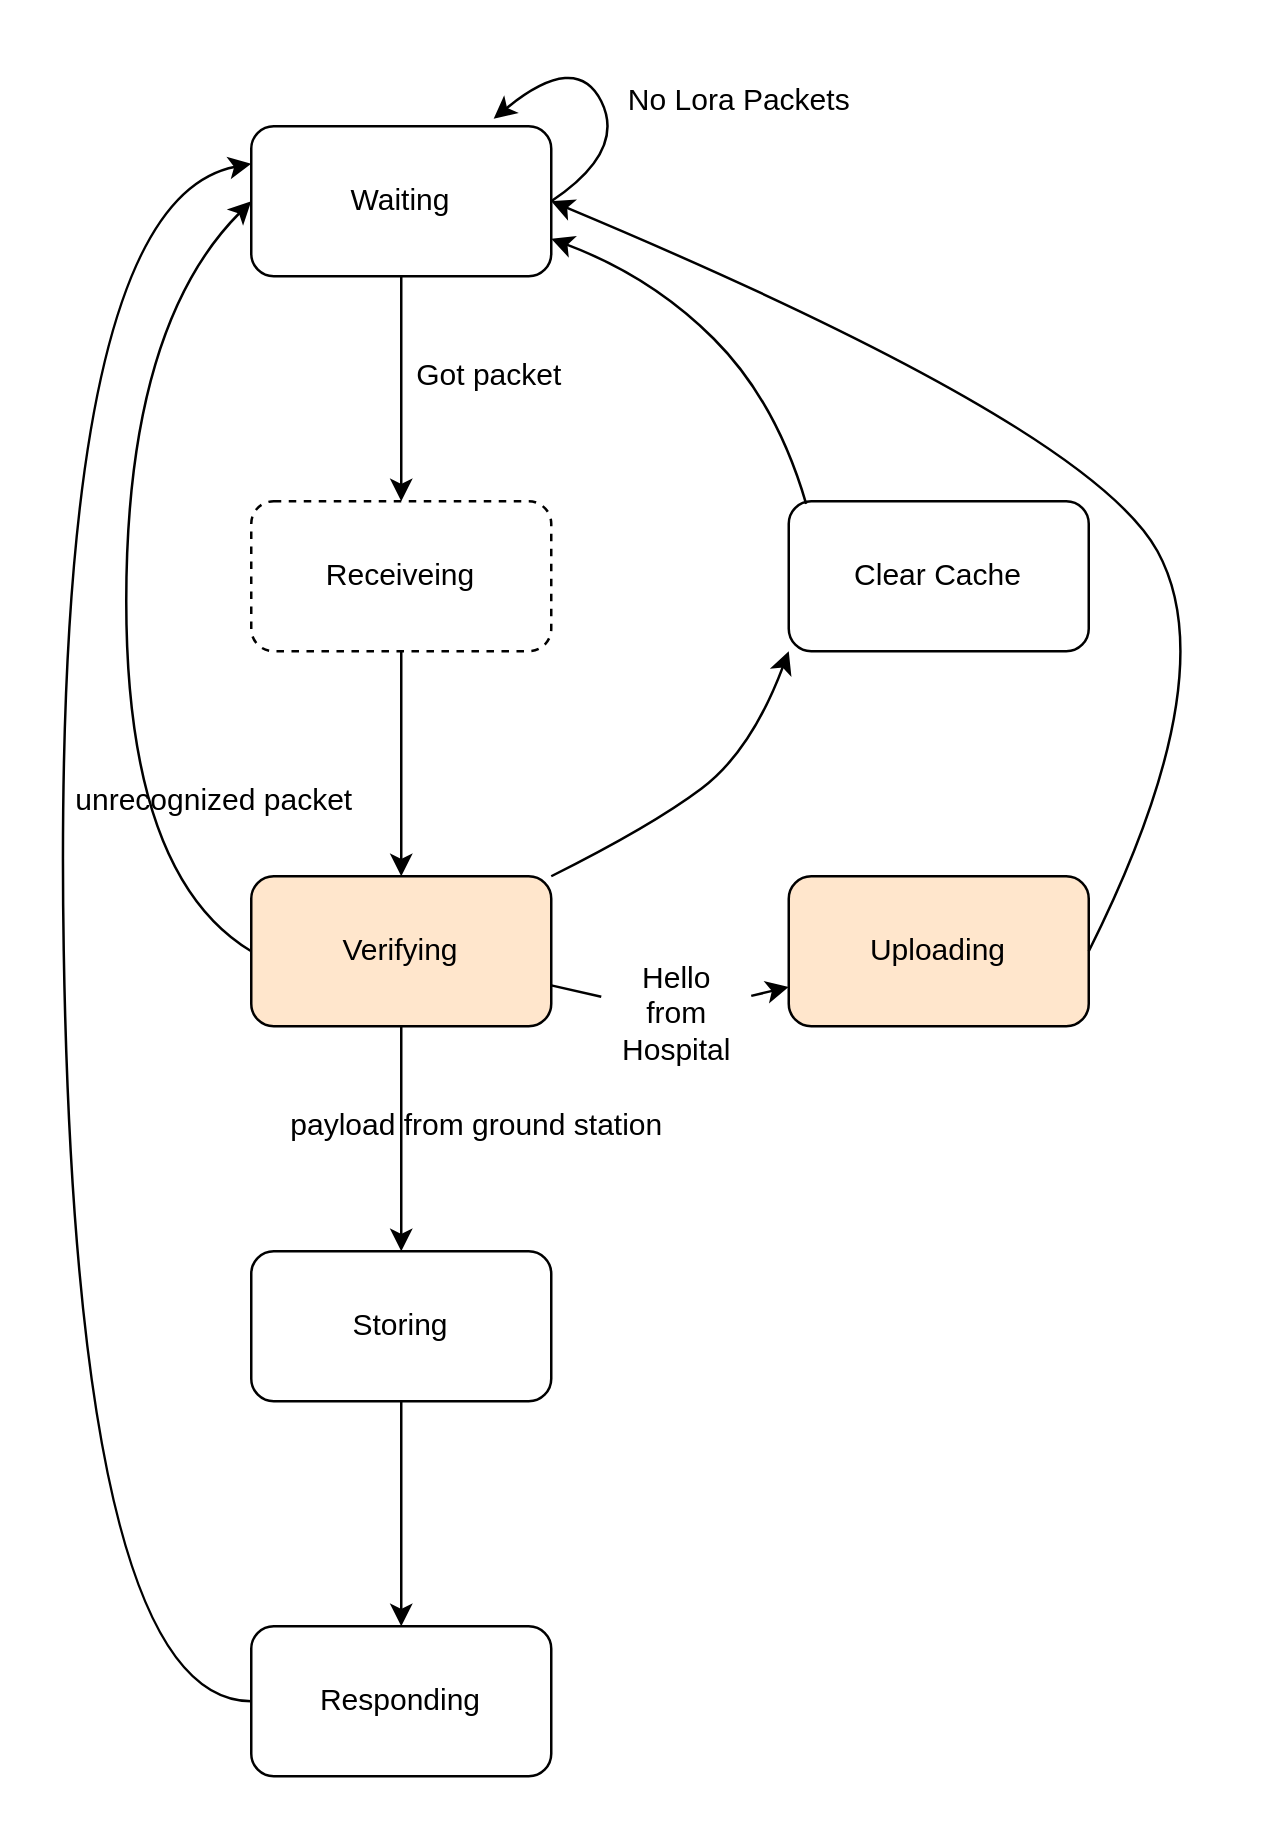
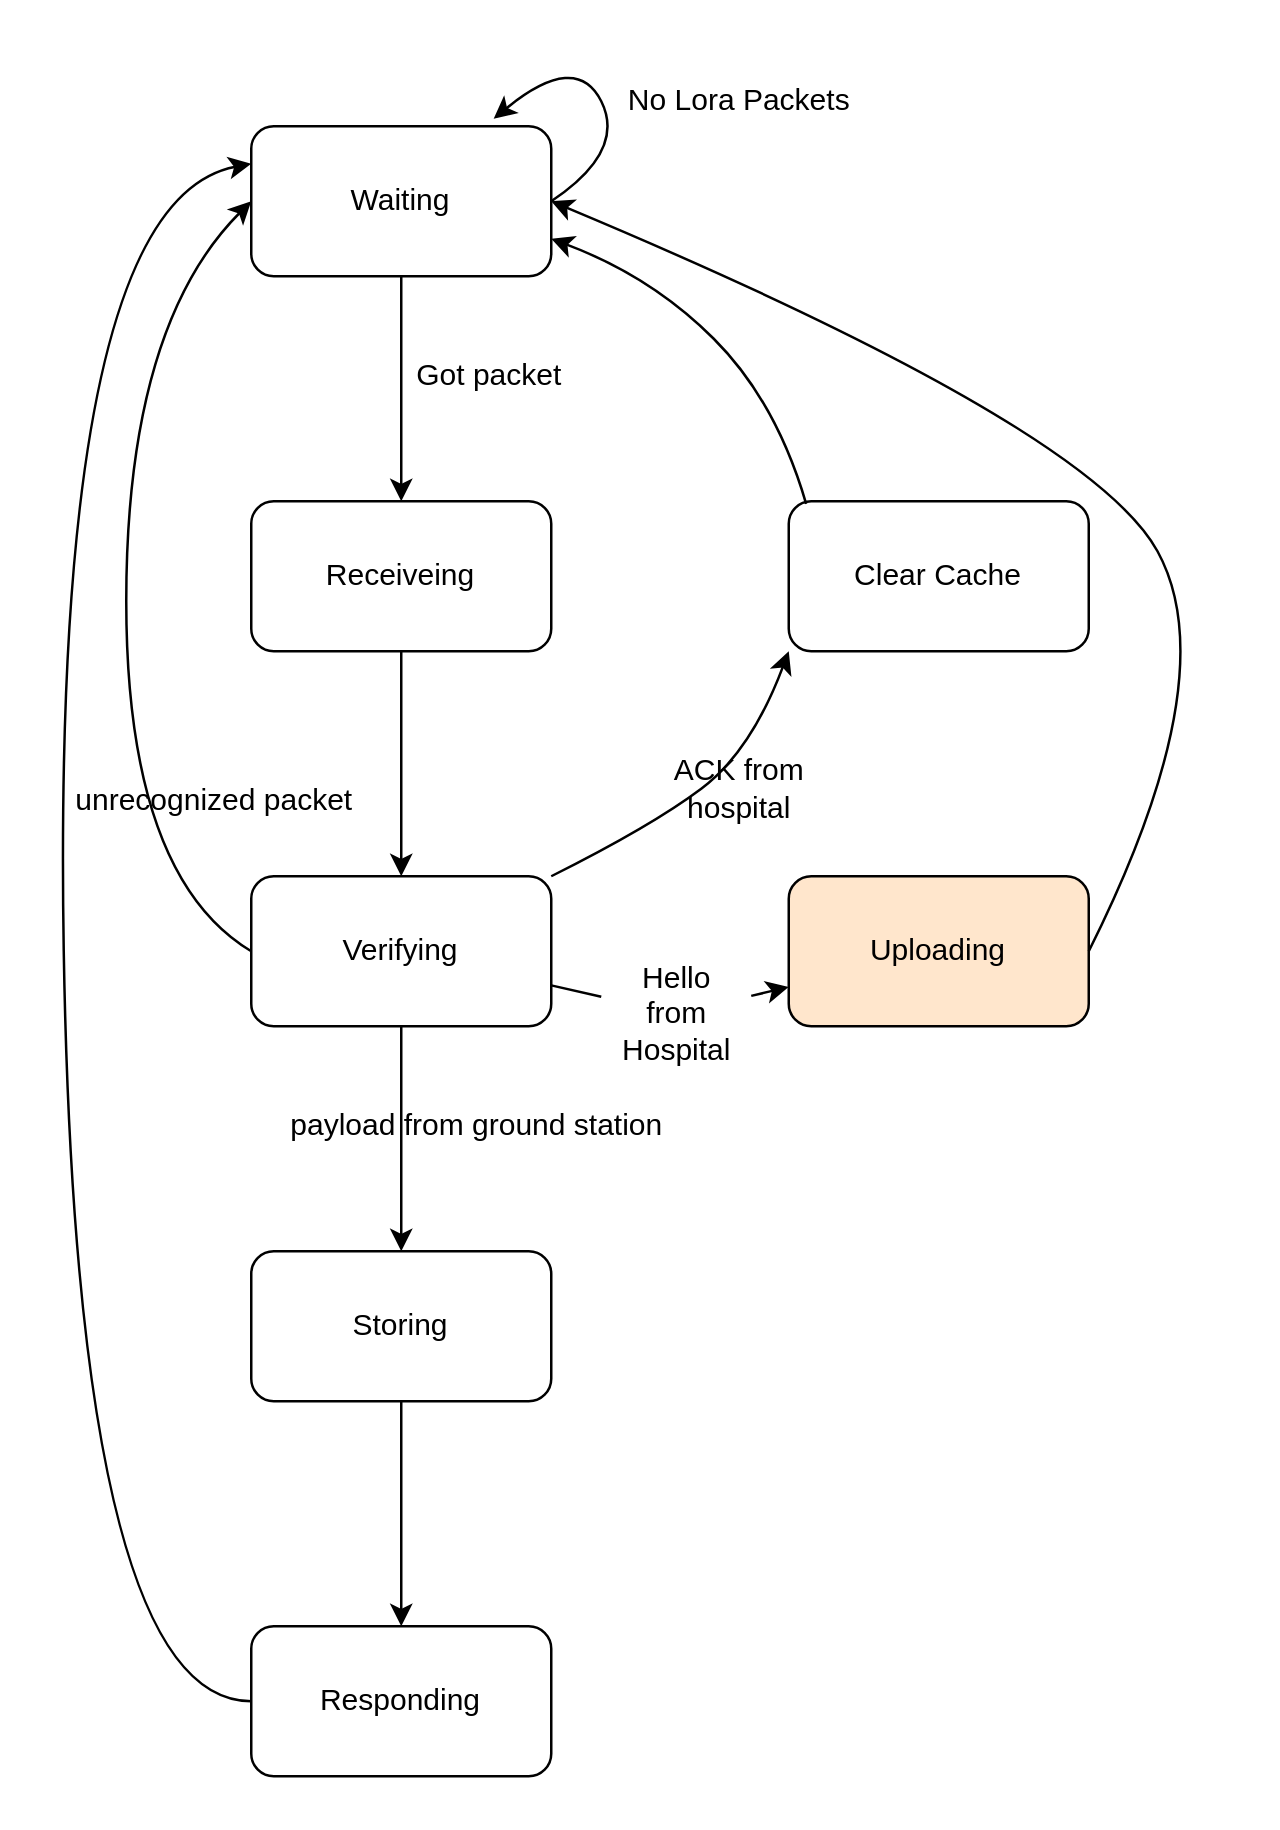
- <mxCell id="4" value="Receiveing" style="rounded=1;whiteSpace=wrap;html=1;dashed=1;" vertex="1" parent="1"><mxGeometry x="100" y="200" width="120" height="60" as="geometry" /></mxCell>
+ <mxCell id="4" value="Receiveing" style="rounded=1;whiteSpace=wrap;html=1;" vertex="1" parent="1"><mxGeometry x="100" y="200" width="120" height="60" as="geometry" /></mxCell>
+ <mxCell id="22" value="ACK from&lt;br&gt;hospital" style="text;html=1;align=center;verticalAlign=middle;resizable=0;points=[];autosize=1;strokeColor=none;fillColor=none;" vertex="1" parent="1"><mxGeometry x="260" y="300" width="70" height="30" as="geometry" /></mxCell>
- <mxCell id="7" value="Verifying" style="rounded=1;whiteSpace=wrap;html=1;fillColor=#ffe6cc;" vertex="1" parent="1"><mxGeometry x="100" y="350" width="120" height="60" as="geometry" /></mxCell>
+ <mxCell id="7" value="Verifying" style="rounded=1;whiteSpace=wrap;html=1;" vertex="1" parent="1"><mxGeometry x="100" y="350" width="120" height="60" as="geometry" /></mxCell>
